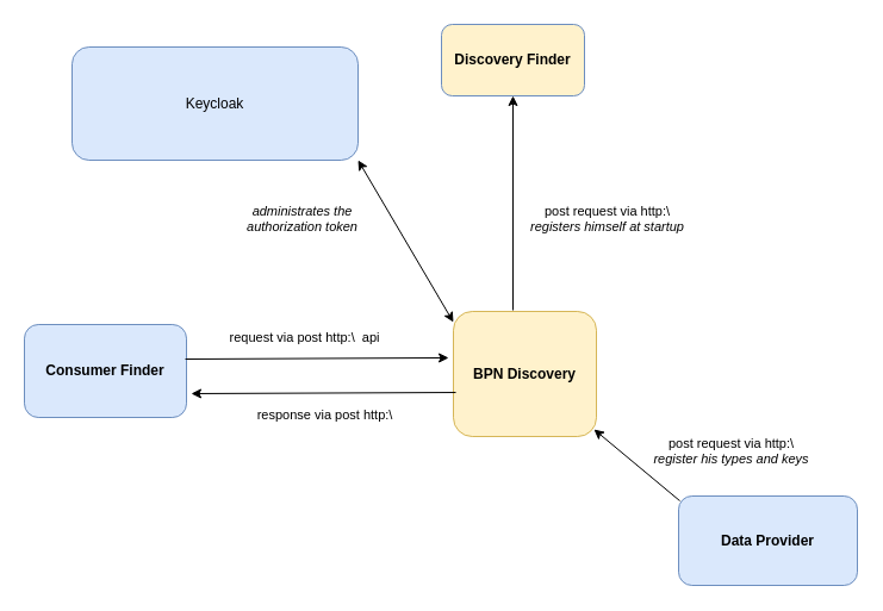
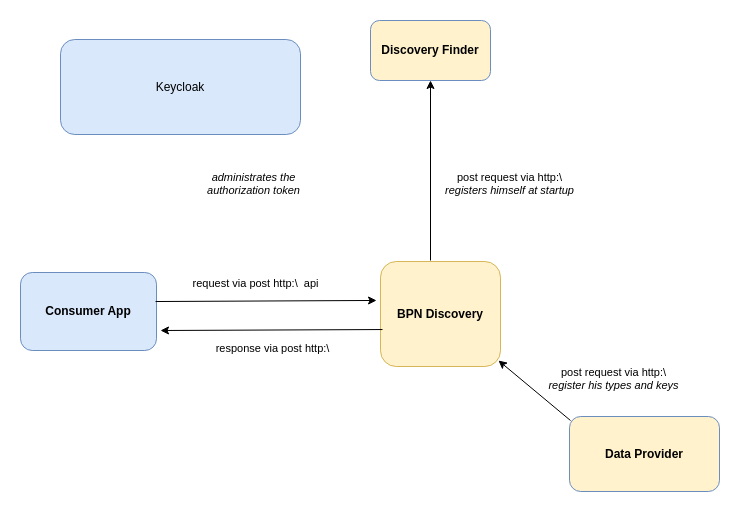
- <mxCell id="14" value="" style="endArrow=classic;startArrow=classic;html=1;rounded=0;entryX=1;entryY=1;entryDx=0;entryDy=0;exitX=0;exitY=0.086;exitDx=0;exitDy=0;exitPerimeter=0;" parent="1" source="4" target="13" edge="1"><mxGeometry width="50" height="50" relative="1" as="geometry"><mxPoint x="370" y="260" as="sourcePoint" /><mxPoint x="410" y="250" as="targetPoint" /></mxGeometry></mxCell>
- <mxCell id="2" value="&lt;b&gt;Consumer Finder&lt;/b&gt;" style="rounded=1;whiteSpace=wrap;html=1;fillColor=#dae8fc;strokeColor=#6c8ebf;" parent="1" vertex="1"><mxGeometry x="20" y="272" width="136" height="78" as="geometry" /></mxCell>
+ <mxCell id="2" value="&lt;b&gt;Consumer App&lt;/b&gt;" style="rounded=1;whiteSpace=wrap;html=1;fillColor=#dae8fc;strokeColor=#6c8ebf;" parent="1" vertex="1"><mxGeometry x="20" y="272" width="136" height="78" as="geometry" /></mxCell>
- <mxCell id="7" value="&lt;b&gt;Data Provider &lt;/b&gt;" style="rounded=1;whiteSpace=wrap;html=1;fillColor=#dae8fc;strokeColor=#6c8ebf;" parent="1" vertex="1"><mxGeometry x="569" y="416" width="150" height="75" as="geometry" /></mxCell>
+ <mxCell id="7" value="&lt;b&gt;Data Provider &lt;/b&gt;" style="rounded=1;whiteSpace=wrap;html=1;fillColor=#fff2cc;strokeColor=#6c8ebf;" parent="1" vertex="1"><mxGeometry x="569" y="416" width="150" height="75" as="geometry" /></mxCell>
